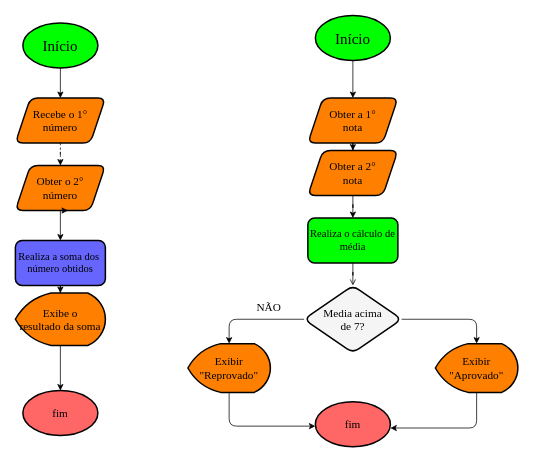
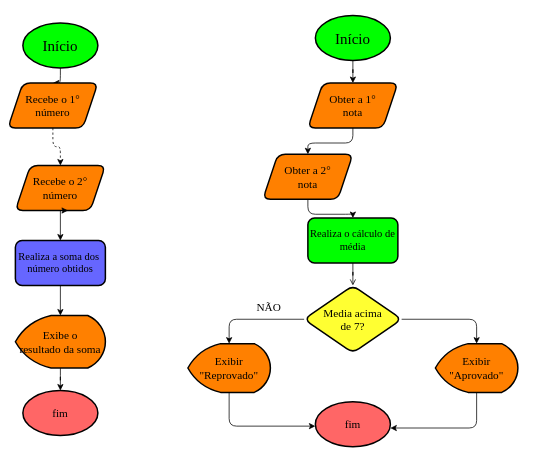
- <mxCell id="5" value="&lt;font face=&quot;Georgia&quot; style=&quot;font-size: 15px;&quot;&gt;Recebe o 1° &lt;br&gt;número&lt;/font&gt;" style="shape=parallelogram;perimeter=parallelogramPerimeter;whiteSpace=wrap;html=1;fixedSize=1;fillColor=#FF8000;strokeWidth=2;rounded=1;" parent="1" vertex="1"><mxGeometry x="20" y="130" width="120" height="60" as="geometry" /></mxCell>
+ <mxCell id="5" value="&lt;font face=&quot;Georgia&quot; style=&quot;font-size: 15px;&quot;&gt;Recebe o 1° &lt;br&gt;número&lt;/font&gt;" style="shape=parallelogram;perimeter=parallelogramPerimeter;whiteSpace=wrap;html=1;fixedSize=1;fillColor=#FF8000;strokeWidth=2;rounded=1;" parent="1" vertex="1"><mxGeometry x="10" y="110" width="120" height="60" as="geometry" /></mxCell>
- <mxCell id="17" value="&lt;font face=&quot;Georgia&quot;&gt;&lt;span style=&quot;font-size: 15px;&quot;&gt;Obter a 1° &lt;br&gt;nota&lt;/span&gt;&lt;/font&gt;" style="shape=parallelogram;perimeter=parallelogramPerimeter;whiteSpace=wrap;html=1;fixedSize=1;fillColor=#FF8000;strokeWidth=2;rounded=1;" vertex="1" parent="1"><mxGeometry x="410" y="130" width="120" height="60" as="geometry" /></mxCell>
+ <mxCell id="17" value="&lt;font face=&quot;Georgia&quot;&gt;&lt;span style=&quot;font-size: 15px;&quot;&gt;Obter a 1° &lt;br&gt;nota&lt;/span&gt;&lt;/font&gt;" style="shape=parallelogram;perimeter=parallelogramPerimeter;whiteSpace=wrap;html=1;fixedSize=1;fillColor=#FF8000;strokeWidth=2;rounded=1;" vertex="1" parent="1"><mxGeometry x="410" y="110" width="120" height="60" as="geometry" /></mxCell>
- <mxCell id="19" value="&lt;font face=&quot;Georgia&quot;&gt;&lt;span style=&quot;font-size: 15px;&quot;&gt;Obter a 2° &lt;br&gt;nota&lt;/span&gt;&lt;/font&gt;" style="shape=parallelogram;perimeter=parallelogramPerimeter;whiteSpace=wrap;html=1;fixedSize=1;fillColor=#FF8000;strokeWidth=2;rounded=1;" vertex="1" parent="1"><mxGeometry x="410" y="200" width="120" height="60" as="geometry" /></mxCell>
+ <mxCell id="19" value="&lt;font face=&quot;Georgia&quot;&gt;&lt;span style=&quot;font-size: 15px;&quot;&gt;Obter a 2° &lt;br&gt;nota&lt;/span&gt;&lt;/font&gt;" style="shape=parallelogram;perimeter=parallelogramPerimeter;whiteSpace=wrap;html=1;fixedSize=1;fillColor=#FF8000;strokeWidth=2;rounded=1;" vertex="1" parent="1"><mxGeometry x="350" y="205" width="120" height="60" as="geometry" /></mxCell>
- <mxCell id="7" value="&lt;font face=&quot;Georgia&quot; style=&quot;font-size: 15px;&quot;&gt;Obter o 2° &lt;br&gt;número&lt;/font&gt;" style="shape=parallelogram;perimeter=parallelogramPerimeter;whiteSpace=wrap;html=1;fixedSize=1;fillColor=#FF8000;strokeWidth=2;rounded=1;" parent="1" vertex="1"><mxGeometry x="20" y="220" width="120" height="60" as="geometry" /></mxCell>
+ <mxCell id="7" value="&lt;font face=&quot;Georgia&quot; style=&quot;font-size: 15px;&quot;&gt;Recebe o 2° &lt;br&gt;número&lt;/font&gt;" style="shape=parallelogram;perimeter=parallelogramPerimeter;whiteSpace=wrap;html=1;fixedSize=1;fillColor=#FF8000;strokeWidth=2;rounded=1;" parent="1" vertex="1"><mxGeometry x="20" y="220" width="120" height="60" as="geometry" /></mxCell>
- <mxCell id="12" value="&lt;font face=&quot;Georgia&quot; style=&quot;font-size: 15px;&quot;&gt;Exibe o&lt;br&gt;&amp;nbsp;resultado da soma&amp;nbsp;&lt;/font&gt;" style="strokeWidth=2;html=1;shape=mxgraph.flowchart.display;whiteSpace=wrap;fillColor=#FF8000;rounded=1;" parent="1" vertex="1"><mxGeometry x="20" y="390" width="120" height="70" as="geometry" /></mxCell>
+ <mxCell id="12" value="&lt;font face=&quot;Georgia&quot; style=&quot;font-size: 15px;&quot;&gt;Exibe o&lt;br&gt;&amp;nbsp;resultado da soma&amp;nbsp;&lt;/font&gt;" style="strokeWidth=2;html=1;shape=mxgraph.flowchart.display;whiteSpace=wrap;fillColor=#FF8000;rounded=1;" parent="1" vertex="1"><mxGeometry x="20" y="420" width="120" height="70" as="geometry" /></mxCell>
- <mxCell id="24" value="&lt;font style=&quot;font-size: 15px;&quot; face=&quot;Georgia&quot;&gt;Media acima &lt;br&gt;de 7?&lt;/font&gt;" style="rhombus;whiteSpace=wrap;html=1;fillColor=#f5f5f5;strokeWidth=2;rounded=1;" vertex="1" parent="1"><mxGeometry x="405" y="380" width="130" height="90" as="geometry" /></mxCell>
+ <mxCell id="24" value="&lt;font style=&quot;font-size: 15px;&quot; face=&quot;Georgia&quot;&gt;Media acima &lt;br&gt;de 7?&lt;/font&gt;" style="rhombus;whiteSpace=wrap;html=1;fillColor=#FFFF32;strokeWidth=2;rounded=1;" vertex="1" parent="1"><mxGeometry x="405" y="380" width="130" height="90" as="geometry" /></mxCell>
